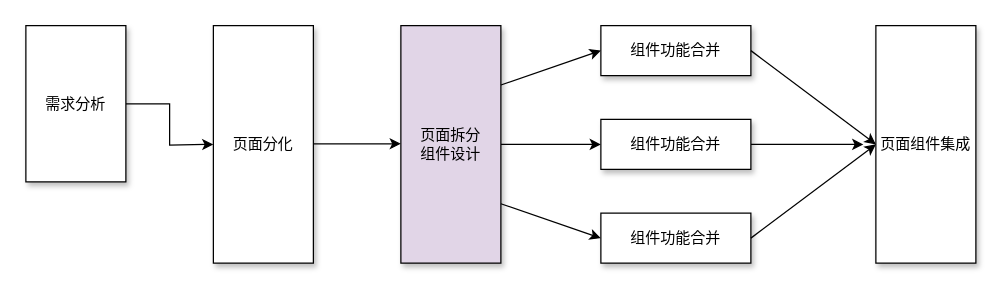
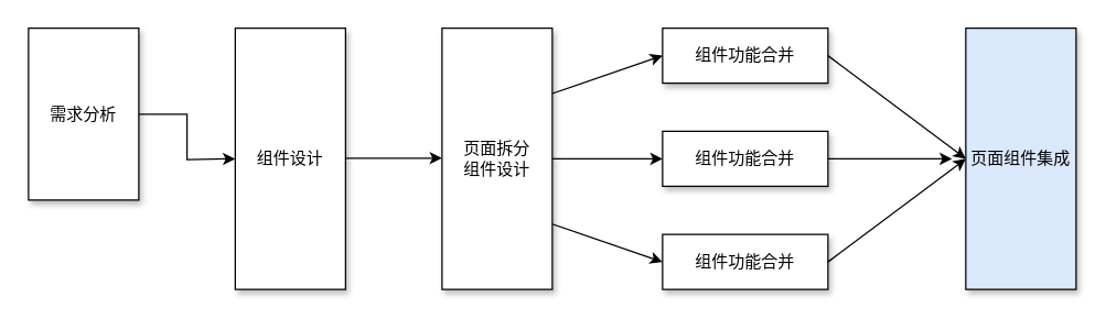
- <mxCell id="4" value="页面分化" style="rounded=0;whiteSpace=wrap;html=1;shadow=1;" vertex="1" parent="1"><mxGeometry x="170" y="20" width="80" height="190" as="geometry" /></mxCell>
+ <mxCell id="4" value="组件设计" style="rounded=0;whiteSpace=wrap;html=1;shadow=1;" vertex="1" parent="1"><mxGeometry x="170" y="20" width="80" height="190" as="geometry" /></mxCell>
- <mxCell id="7" value="页面拆分&lt;br&gt;组件设计" style="rounded=0;whiteSpace=wrap;html=1;shadow=1;fillColor=#e1d5e7;" vertex="1" parent="1"><mxGeometry x="320" y="20" width="80" height="190" as="geometry" /></mxCell>
+ <mxCell id="7" value="页面拆分&lt;br&gt;组件设计" style="rounded=0;whiteSpace=wrap;html=1;shadow=1;" vertex="1" parent="1"><mxGeometry x="320" y="20" width="80" height="190" as="geometry" /></mxCell>
- <mxCell id="14" value="页面组件集成" style="rounded=0;whiteSpace=wrap;html=1;shadow=1;" vertex="1" parent="1"><mxGeometry x="700" y="20" width="80" height="190" as="geometry" /></mxCell>
+ <mxCell id="14" value="页面组件集成" style="rounded=0;whiteSpace=wrap;html=1;shadow=1;fillColor=#dae8fc;" vertex="1" parent="1"><mxGeometry x="700" y="20" width="80" height="190" as="geometry" /></mxCell>
